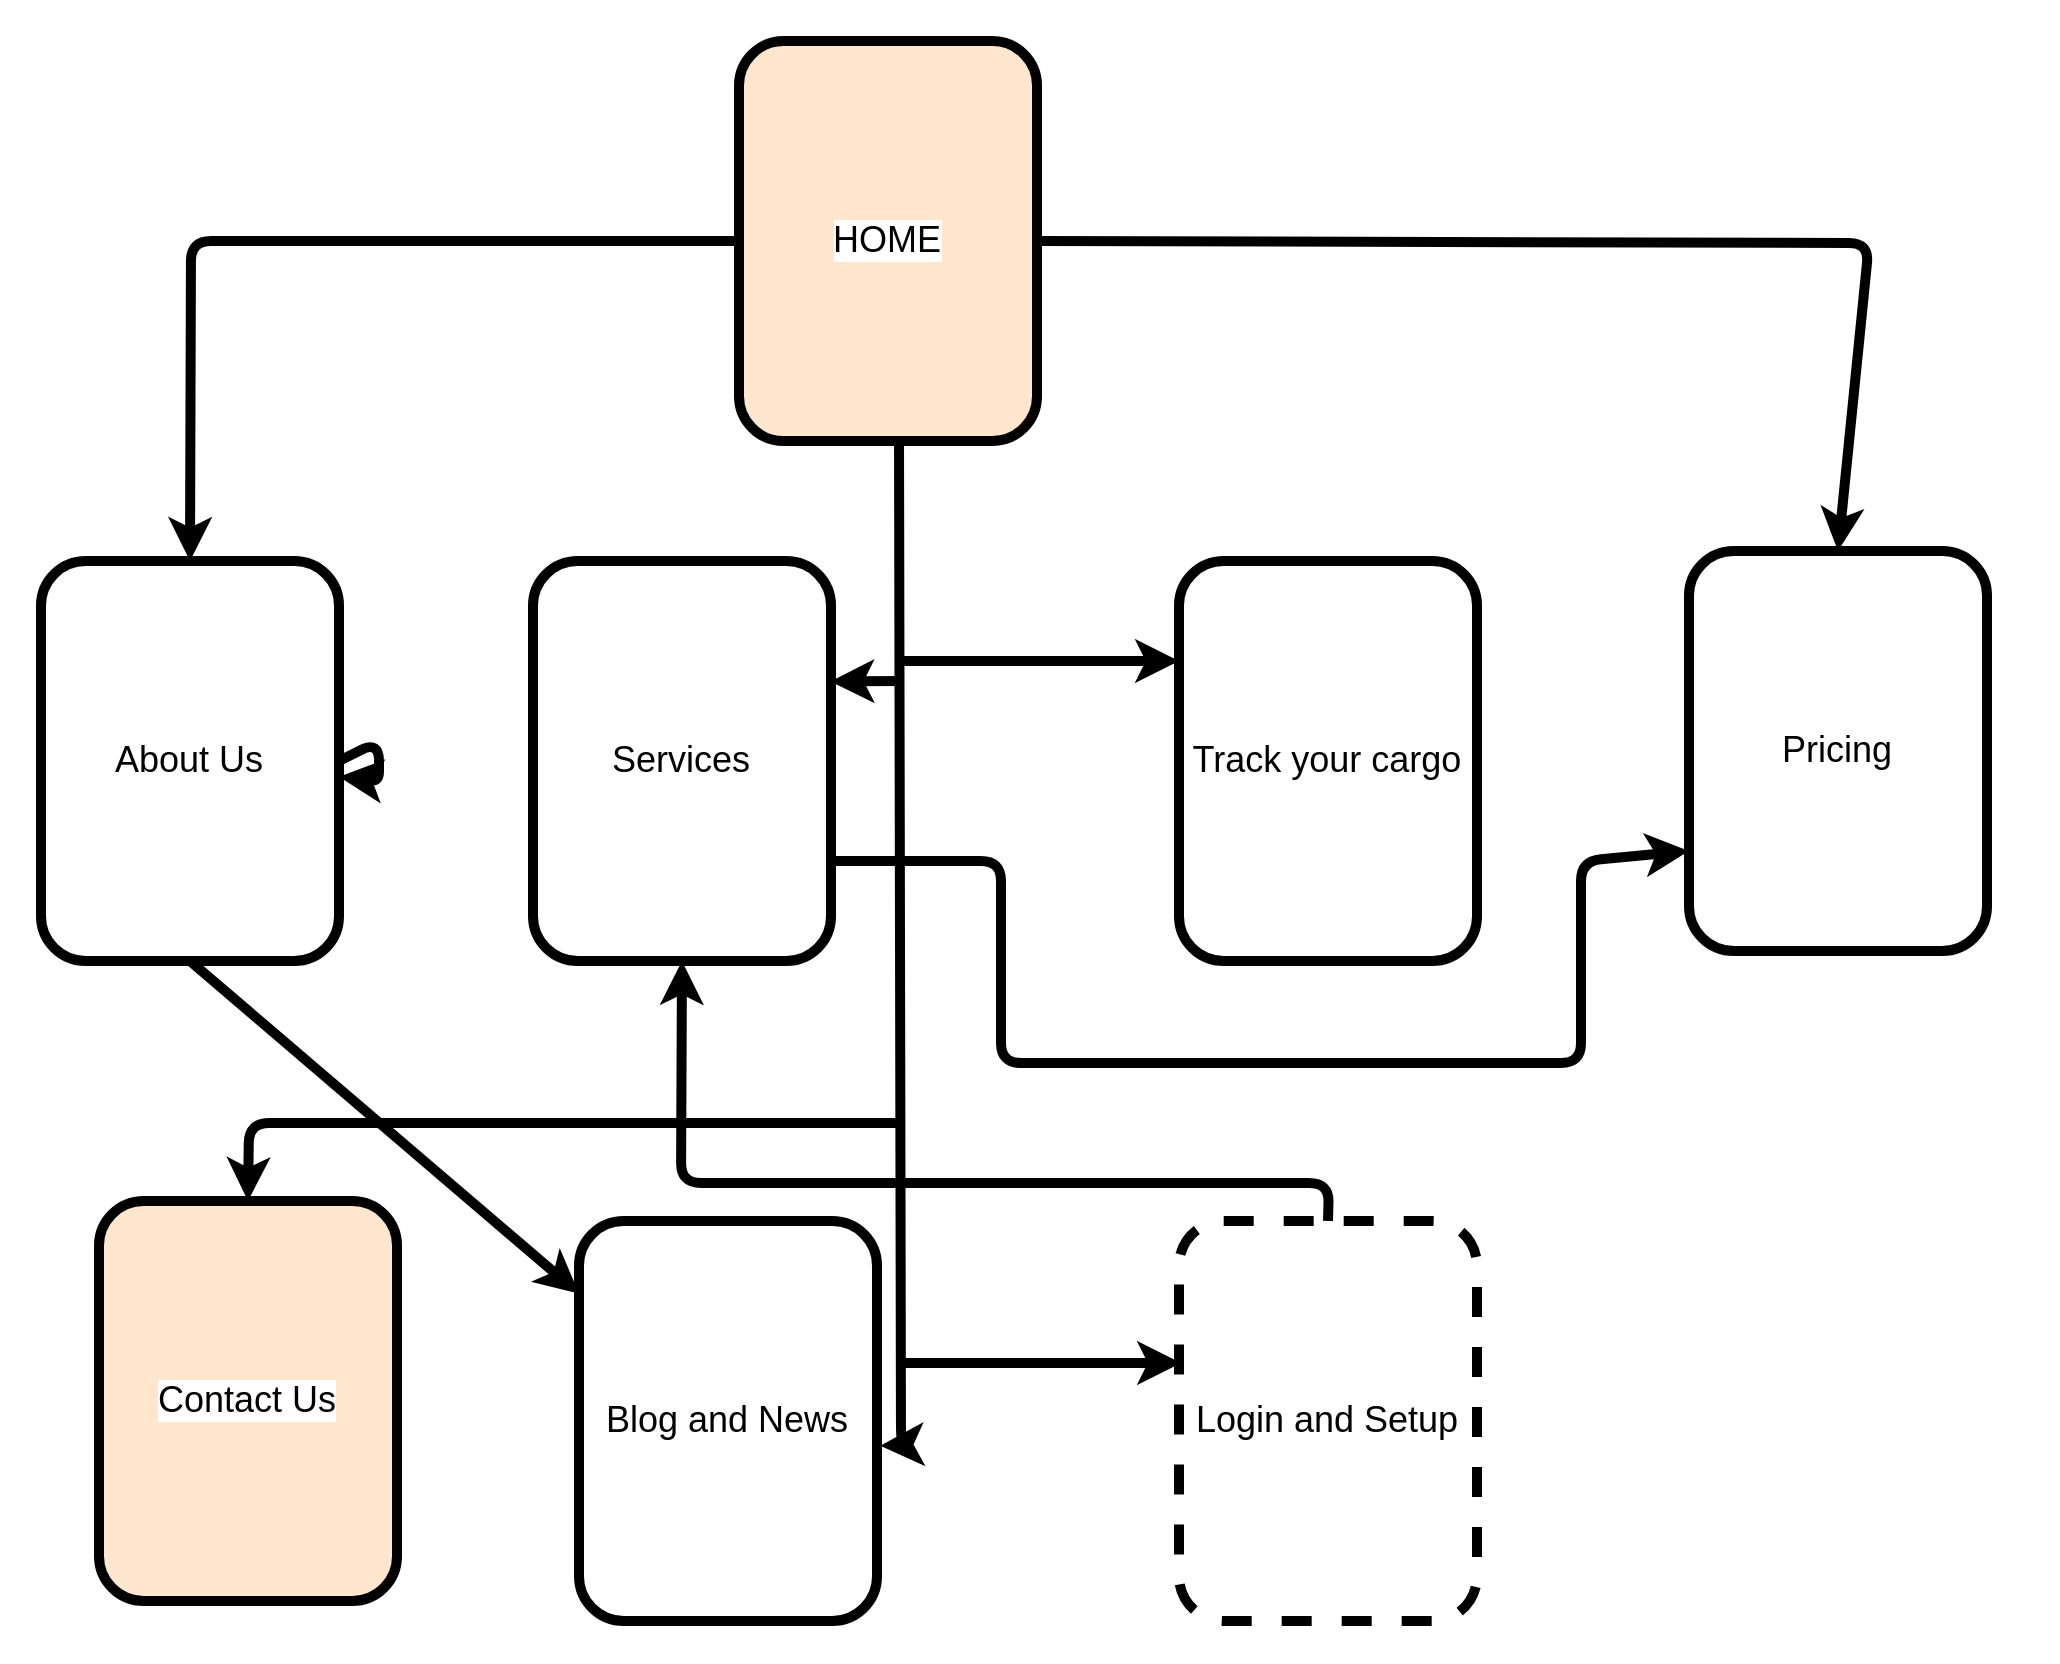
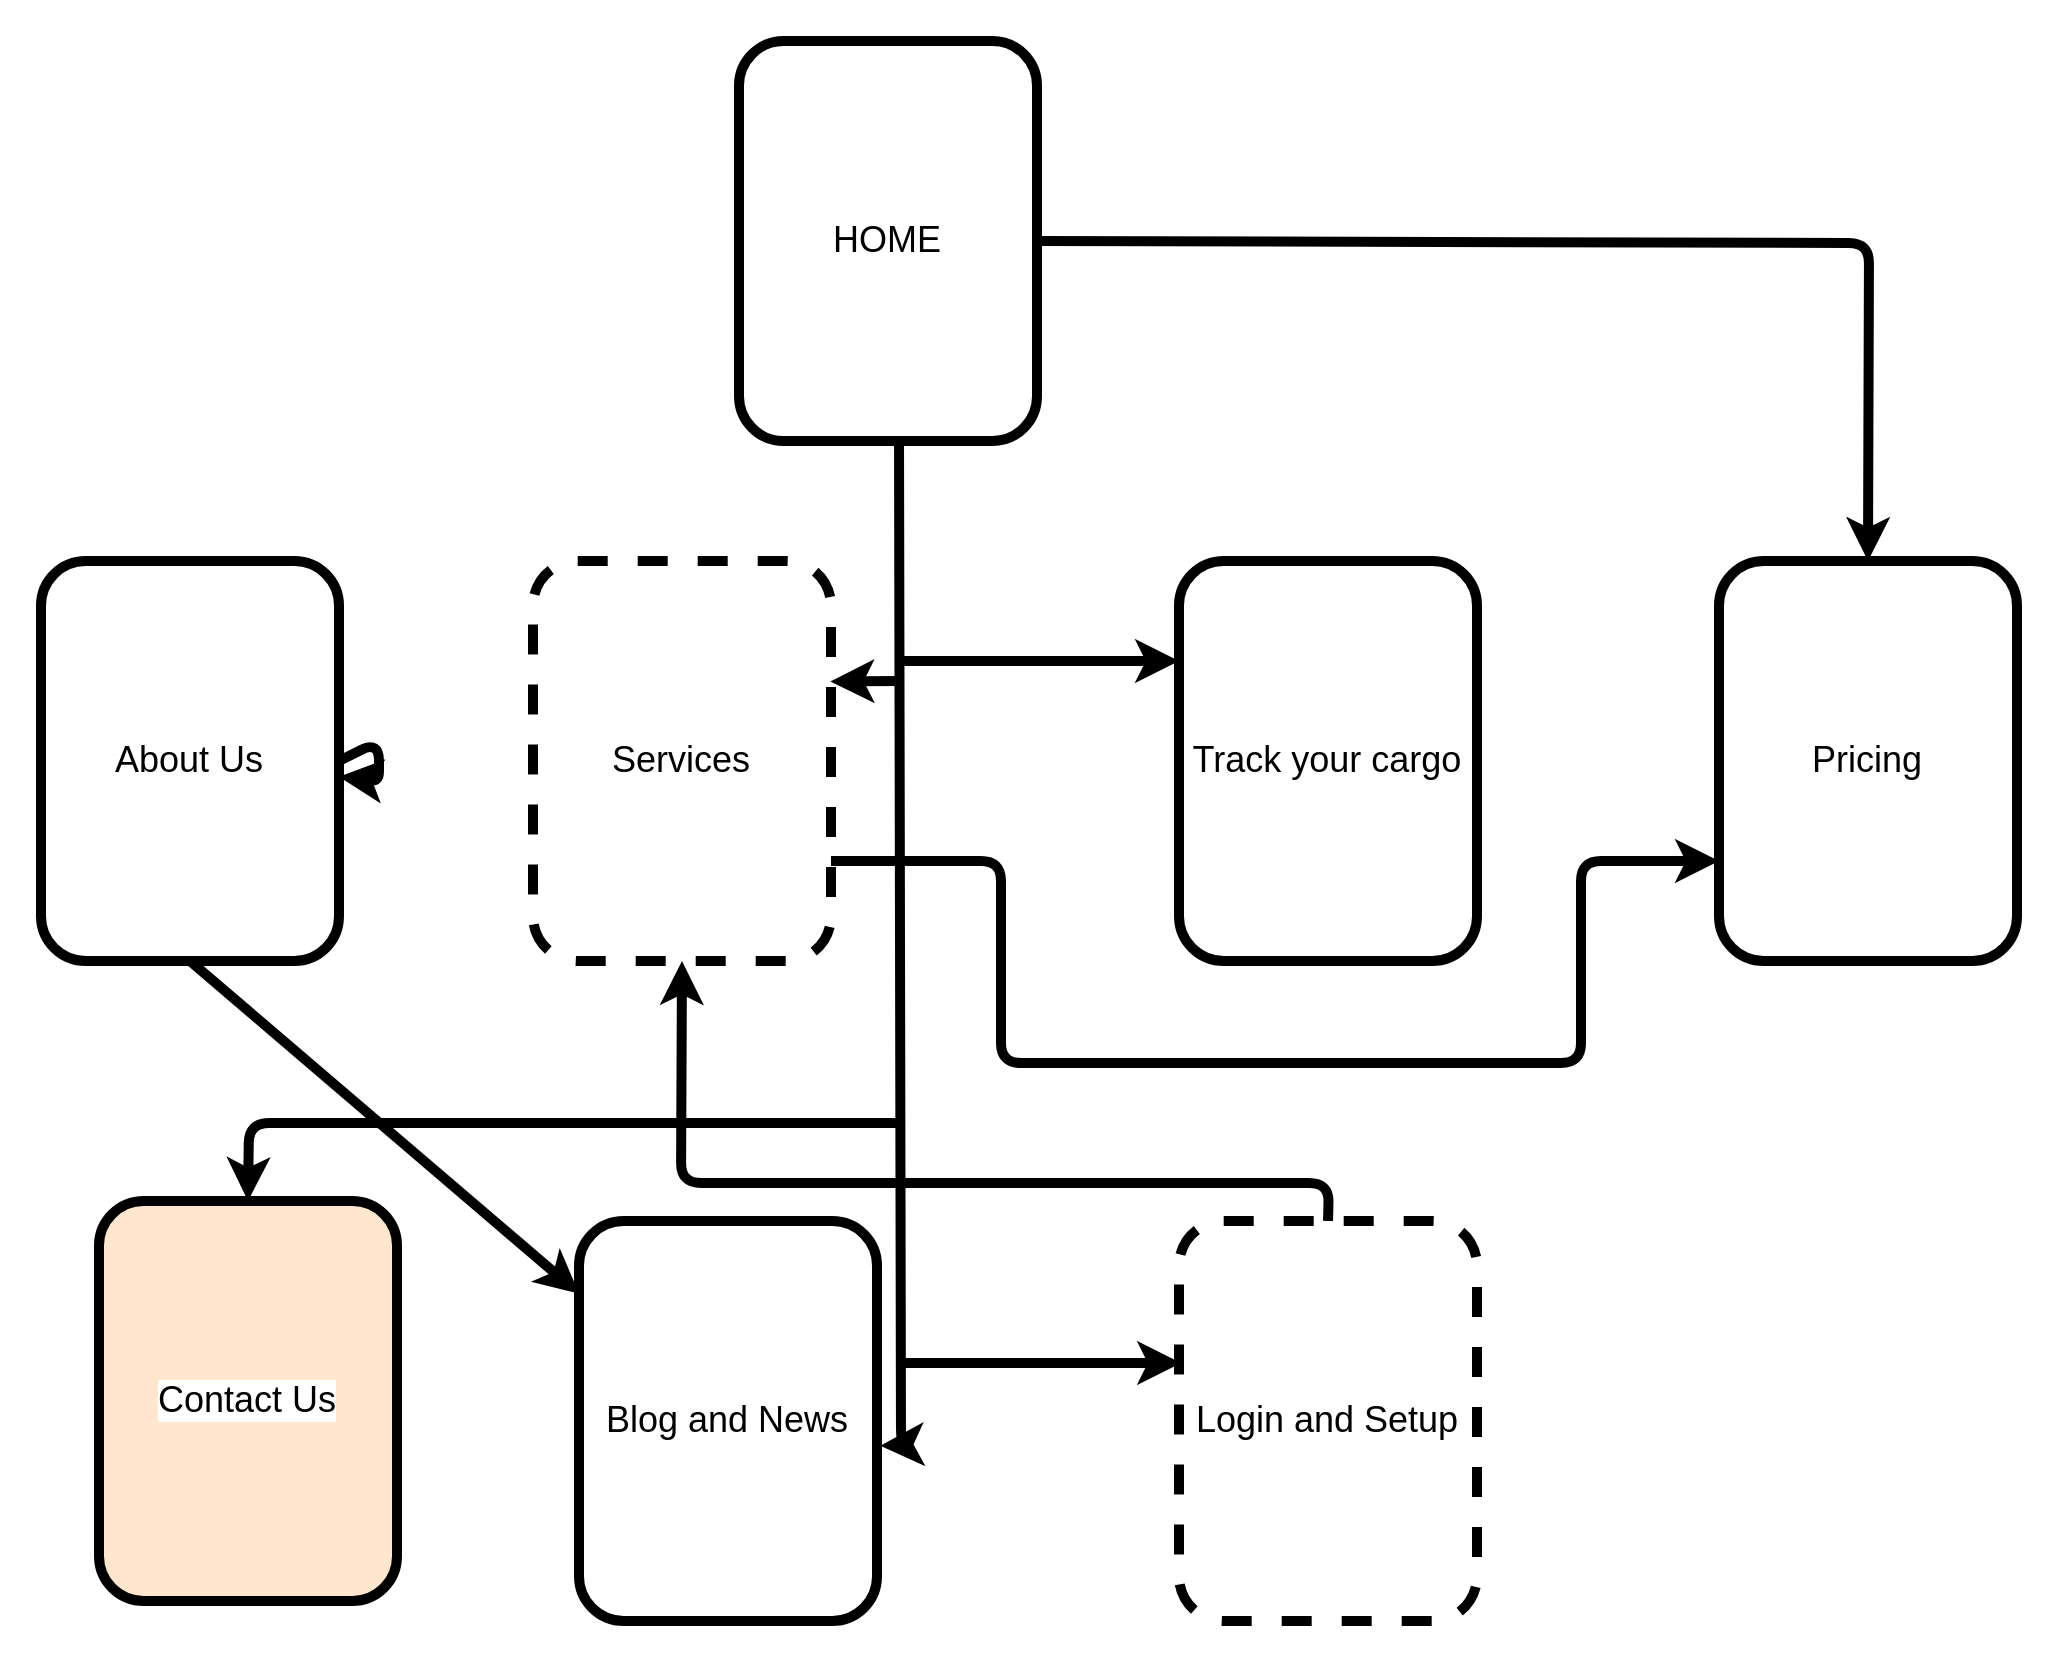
- <mxCell id="2" style="edgeStyle=none;rounded=1;html=1;exitX=0;exitY=0.5;exitDx=0;exitDy=0;entryX=0.5;entryY=0;entryDx=0;entryDy=0;labelBackgroundColor=#FFFFFF;fontSize=18;strokeColor=#000000;strokeWidth=5;" edge="1" parent="1" source="5" target="12"><mxGeometry relative="1" as="geometry"><Array as="points"><mxPoint x="95" y="120" /></Array></mxGeometry></mxCell>
- <mxCell id="5" value="HOME" style="rounded=1;whiteSpace=wrap;html=1;fontSize=18;align=center;labelBackgroundColor=default;strokeWidth=5;fillColor=#ffe6cc;" vertex="1" parent="1"><mxGeometry x="369" y="20" width="149" height="200" as="geometry" /></mxCell>
+ <mxCell id="5" value="HOME" style="rounded=1;whiteSpace=wrap;html=1;fontSize=18;align=center;labelBackgroundColor=default;strokeWidth=5;" vertex="1" parent="1"><mxGeometry x="369" y="20" width="149" height="200" as="geometry" /></mxCell>
- <mxCell id="8" value="Pricing" style="rounded=1;whiteSpace=wrap;html=1;fontSize=18;align=center;labelBackgroundColor=default;strokeWidth=5;" vertex="1" parent="1"><mxGeometry x="844" y="275" width="149" height="200" as="geometry" /></mxCell>
+ <mxCell id="8" value="Pricing" style="rounded=1;whiteSpace=wrap;html=1;fontSize=18;align=center;labelBackgroundColor=default;strokeWidth=5;" vertex="1" parent="1"><mxGeometry x="859" y="280" width="149" height="200" as="geometry" /></mxCell>
- <mxCell id="10" value="Services" style="rounded=1;whiteSpace=wrap;html=1;fontSize=18;align=center;labelBackgroundColor=default;strokeWidth=5;" vertex="1" parent="1"><mxGeometry x="266" y="280" width="149" height="200" as="geometry" /></mxCell>
+ <mxCell id="10" value="Services" style="rounded=1;whiteSpace=wrap;html=1;fontSize=18;align=center;labelBackgroundColor=default;strokeWidth=5;dashed=1;" vertex="1" parent="1"><mxGeometry x="266" y="280" width="149" height="200" as="geometry" /></mxCell>
